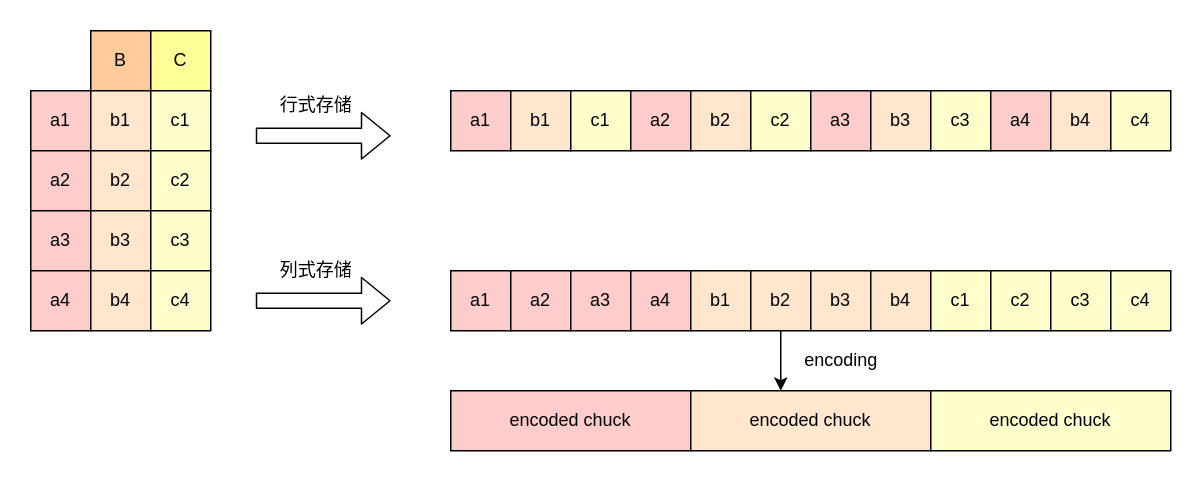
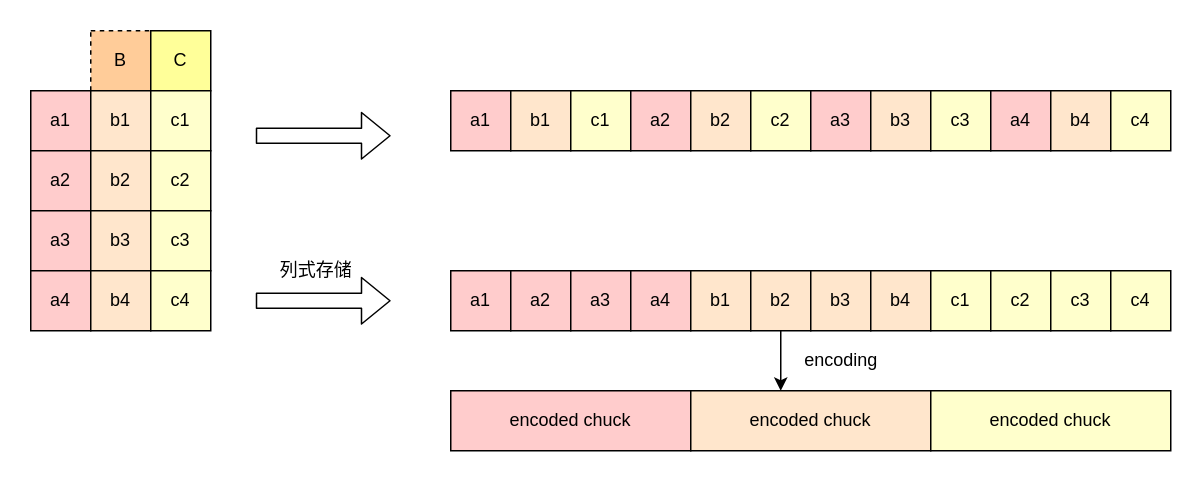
- <mxCell id="3" value="B" style="rounded=0;whiteSpace=wrap;html=1;fillColor=#FFCC99;" vertex="1" parent="2"><mxGeometry x="40" width="40" height="40" as="geometry" /></mxCell>
+ <mxCell id="3" value="B" style="rounded=0;whiteSpace=wrap;html=1;fillColor=#FFCC99;dashed=1;" vertex="1" parent="2"><mxGeometry x="40" width="40" height="40" as="geometry" /></mxCell>
- <mxCell id="23" value="行式存储" style="text;html=1;align=center;verticalAlign=middle;resizable=0;points=[];;autosize=1;" vertex="1" parent="21"><mxGeometry x="10" width="60" height="20" as="geometry" /></mxCell>
